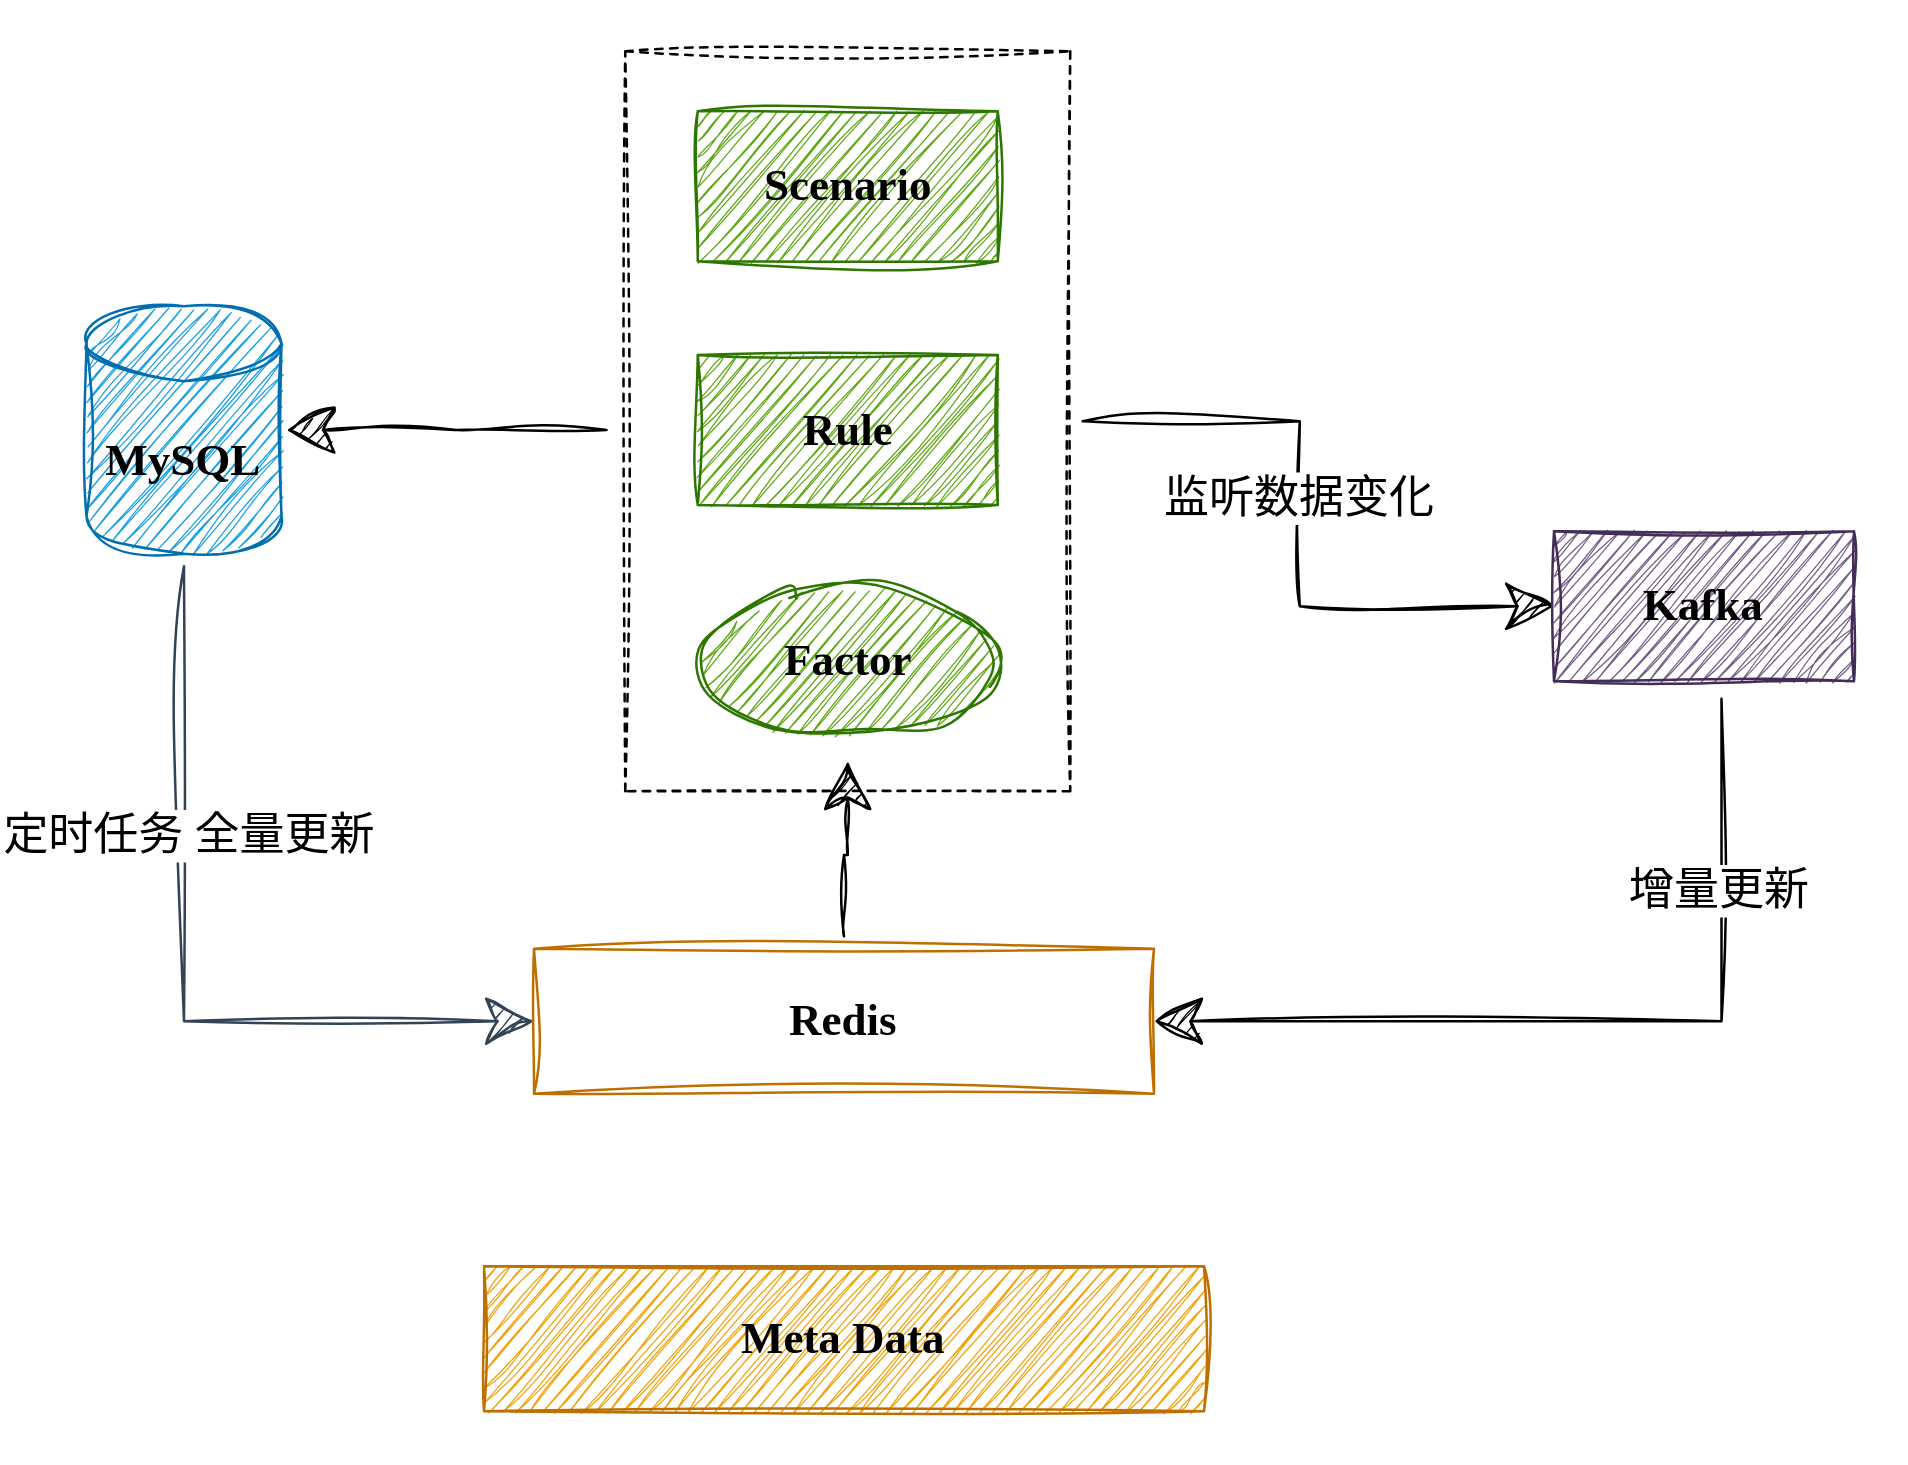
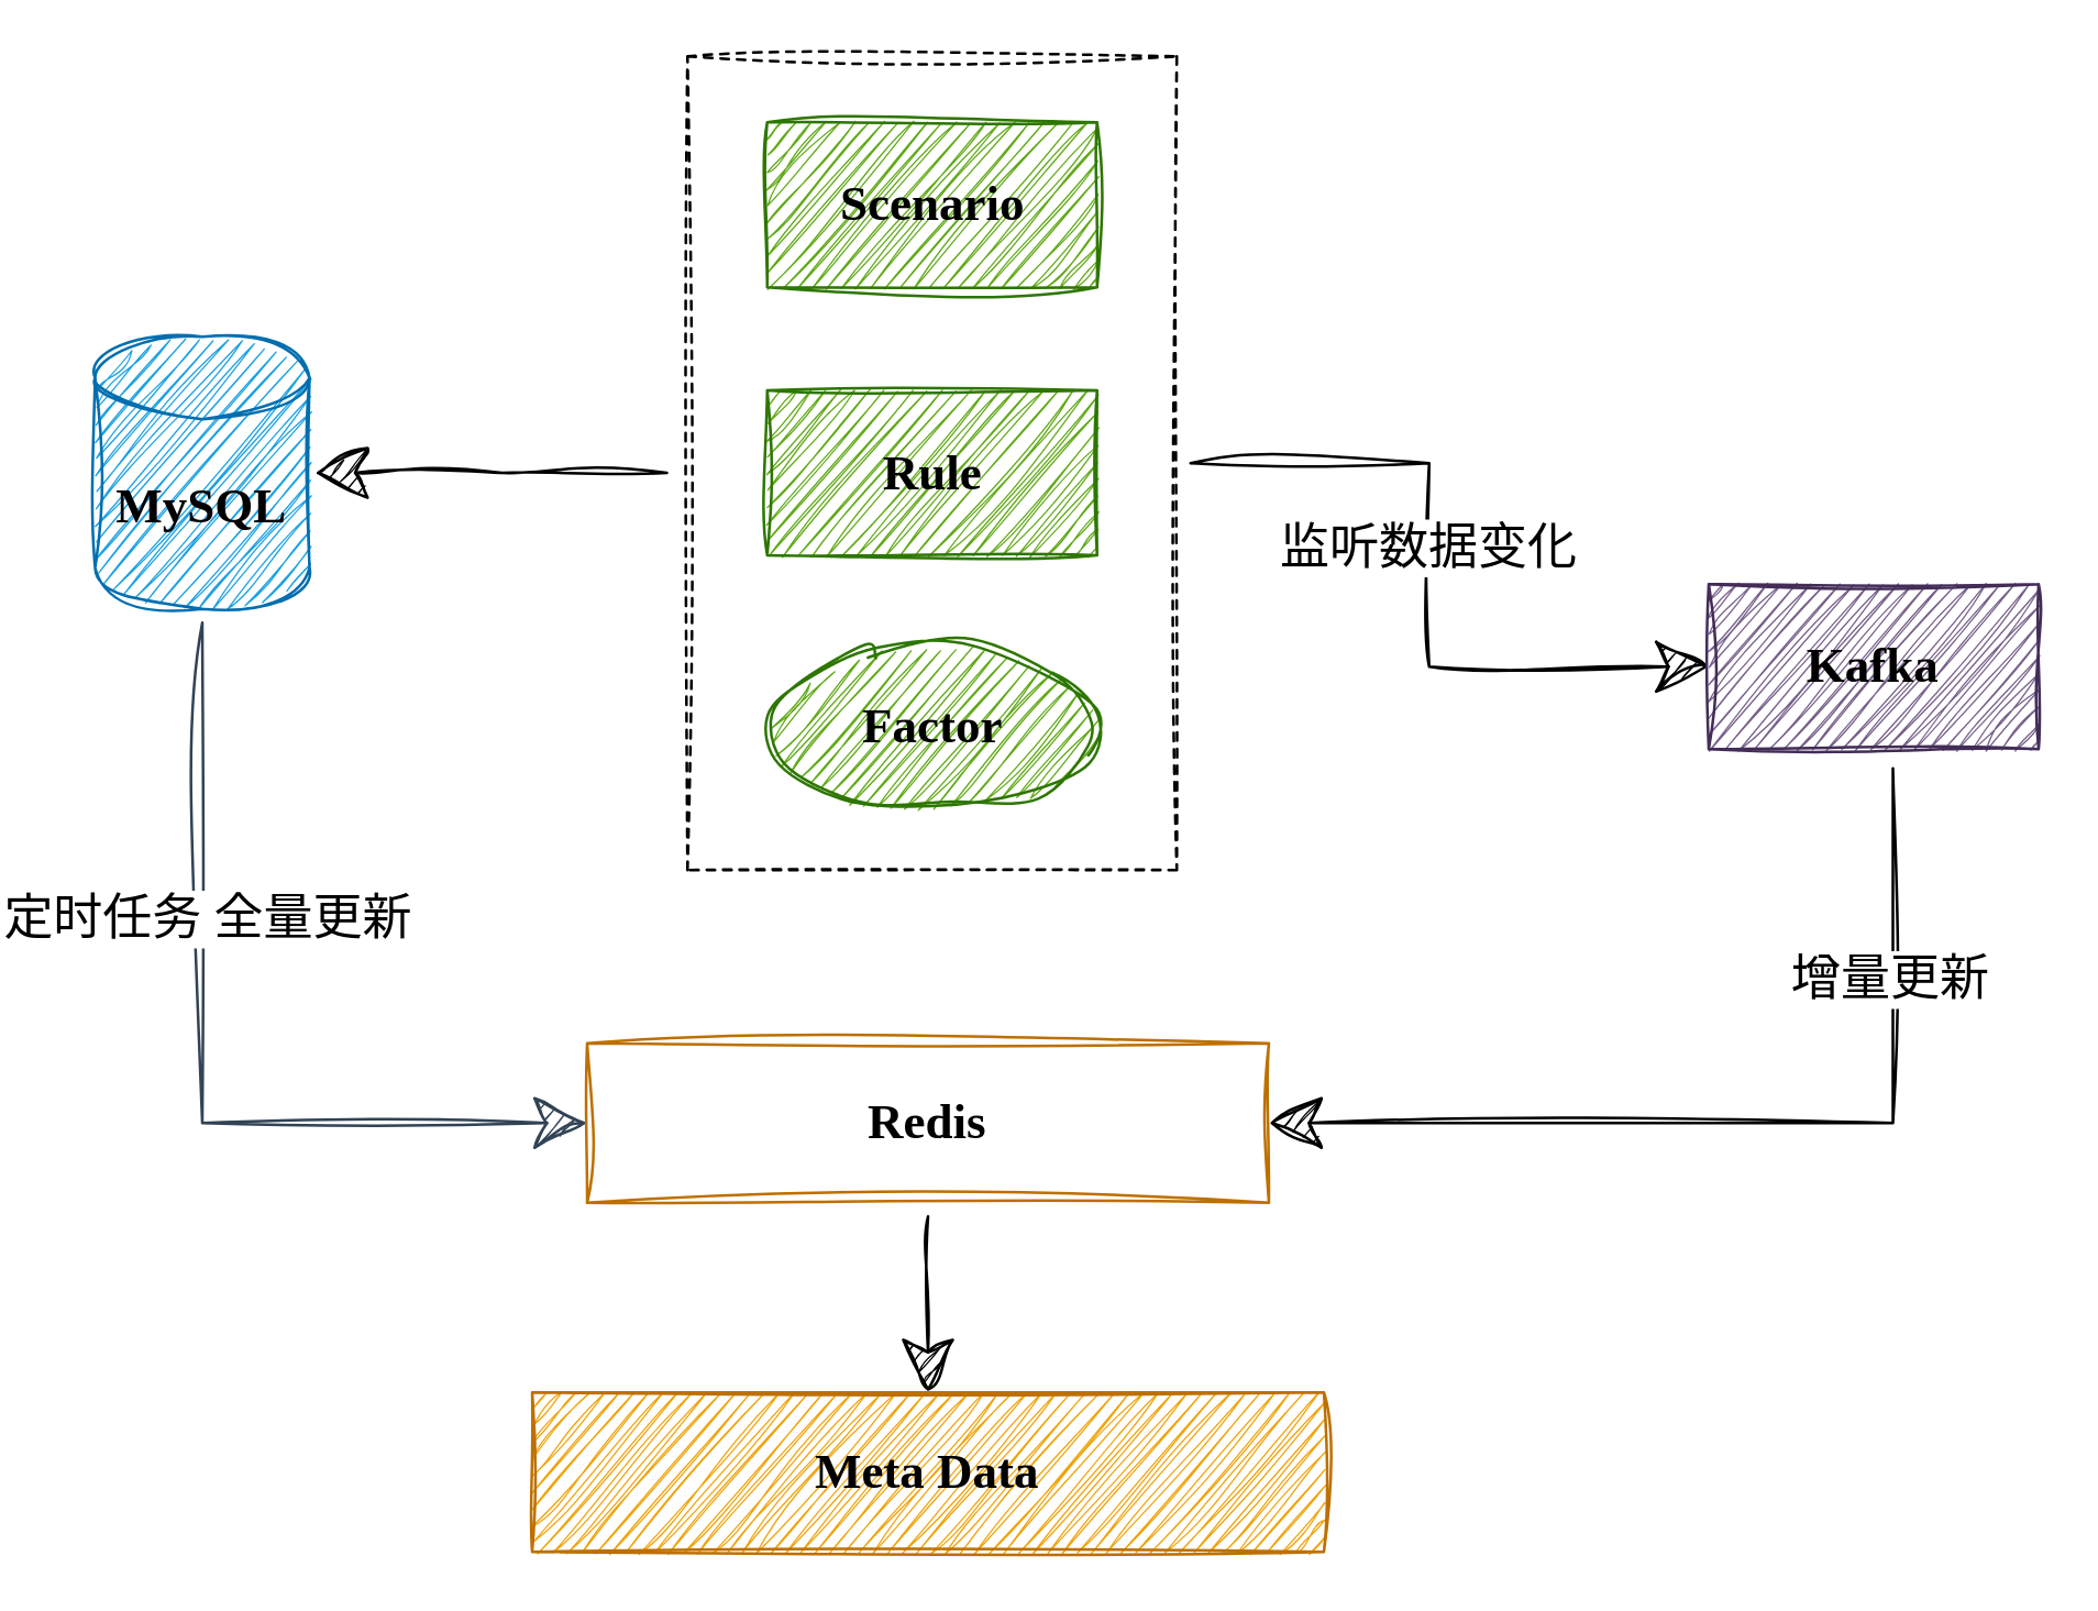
- <mxCell id="12" style="edgeStyle=orthogonalEdgeStyle;rounded=0;orthogonalLoop=1;jettySize=auto;html=1;targetPerimeterSpacing=10;sketch=1;curveFitting=1;jiggle=2;endSize=17;sourcePerimeterSpacing=5;startSize=10;" edge="1" parent="1" source="13" target="11"><mxGeometry relative="1" as="geometry" /></mxCell>
+ <mxCell id="12" style="edgeStyle=orthogonalEdgeStyle;rounded=0;orthogonalLoop=1;jettySize=auto;html=1;entryX=0.5;entryY=0;entryDx=0;entryDy=0;targetPerimeterSpacing=10;sketch=1;curveFitting=1;jiggle=2;endSize=17;sourcePerimeterSpacing=5;startSize=10;" edge="1" parent="1" source="13" target="17"><mxGeometry relative="1" as="geometry" /></mxCell>
